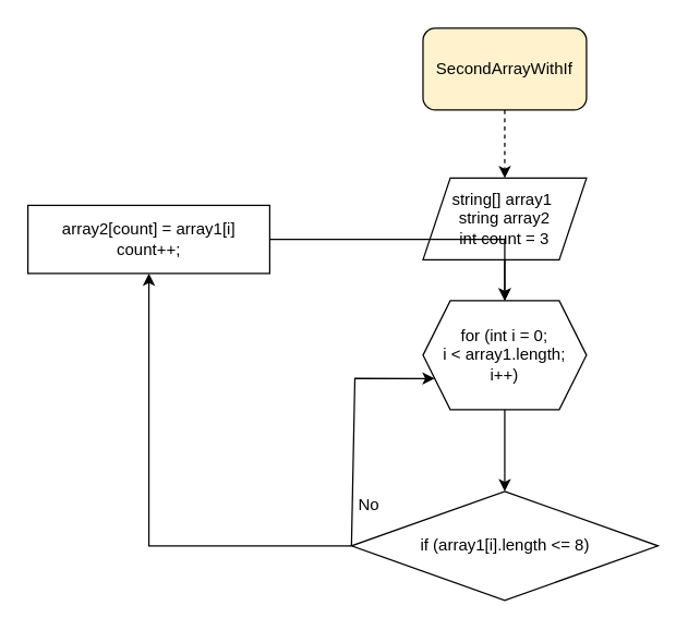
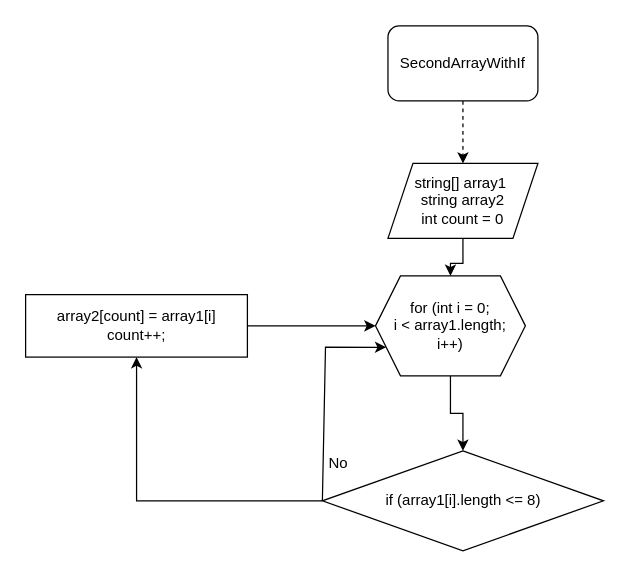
- <mxCell id="3" value="SecondArrayWithIf" style="rounded=1;whiteSpace=wrap;html=1;fillColor=#fff2cc;" vertex="1" parent="1"><mxGeometry x="310" y="20" width="120" height="60" as="geometry" /></mxCell>
+ <mxCell id="3" value="SecondArrayWithIf" style="rounded=1;whiteSpace=wrap;html=1;" vertex="1" parent="1"><mxGeometry x="310" y="20" width="120" height="60" as="geometry" /></mxCell>
- <mxCell id="5" value="string[] array1&amp;nbsp;&lt;br&gt;string array2&lt;br&gt;int count = 3" style="shape=parallelogram;perimeter=parallelogramPerimeter;whiteSpace=wrap;html=1;fixedSize=1;" vertex="1" parent="1"><mxGeometry x="310" y="130" width="120" height="60" as="geometry" /></mxCell>
+ <mxCell id="5" value="string[] array1&amp;nbsp;&lt;br&gt;string array2&lt;br&gt;int count = 0" style="shape=parallelogram;perimeter=parallelogramPerimeter;whiteSpace=wrap;html=1;fixedSize=1;" vertex="1" parent="1"><mxGeometry x="310" y="130" width="120" height="60" as="geometry" /></mxCell>
- <mxCell id="11" value="array2[count] = array1[i]&lt;br&gt;count++;" style="whiteSpace=wrap;html=1;" vertex="1" parent="1"><mxGeometry x="20" y="150" width="177.5" height="50" as="geometry" /></mxCell>
+ <mxCell id="11" value="array2[count] = array1[i]&lt;br&gt;count++;" style="whiteSpace=wrap;html=1;" vertex="1" parent="1"><mxGeometry x="20" y="235" width="177.5" height="50" as="geometry" /></mxCell>
- <mxCell id="7" value="for (int i = 0;&lt;br&gt;i &amp;lt; array1.length;&lt;br&gt;i++)" style="shape=hexagon;perimeter=hexagonPerimeter2;whiteSpace=wrap;html=1;fixedSize=1;" vertex="1" parent="1"><mxGeometry x="310" y="220" width="120" height="80" as="geometry" /></mxCell>
+ <mxCell id="7" value="for (int i = 0;&lt;br&gt;i &amp;lt; array1.length;&lt;br&gt;i++)" style="shape=hexagon;perimeter=hexagonPerimeter2;whiteSpace=wrap;html=1;fixedSize=1;" vertex="1" parent="1"><mxGeometry x="300" y="220" width="120" height="80" as="geometry" /></mxCell>
